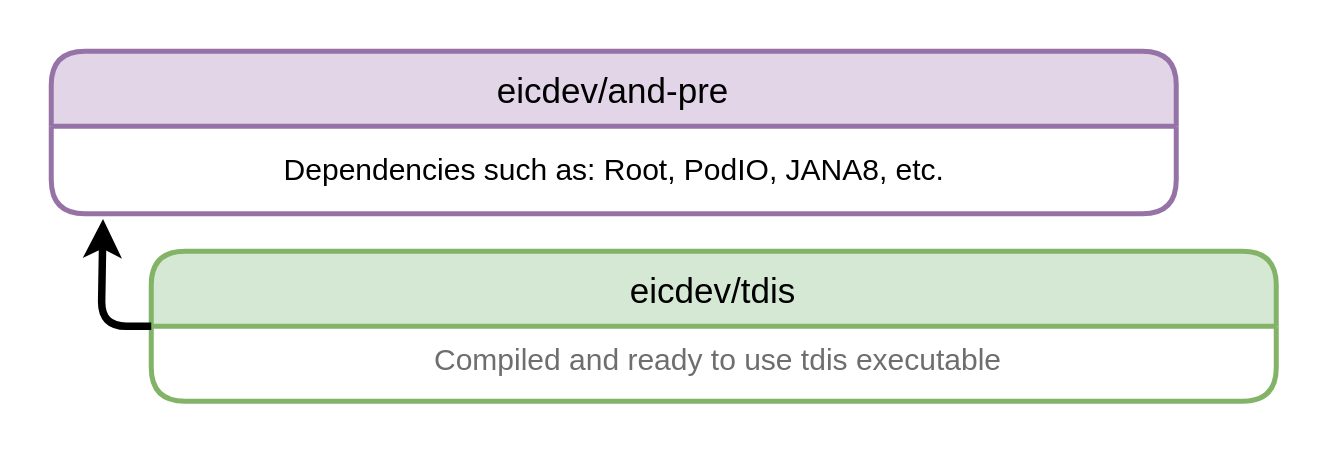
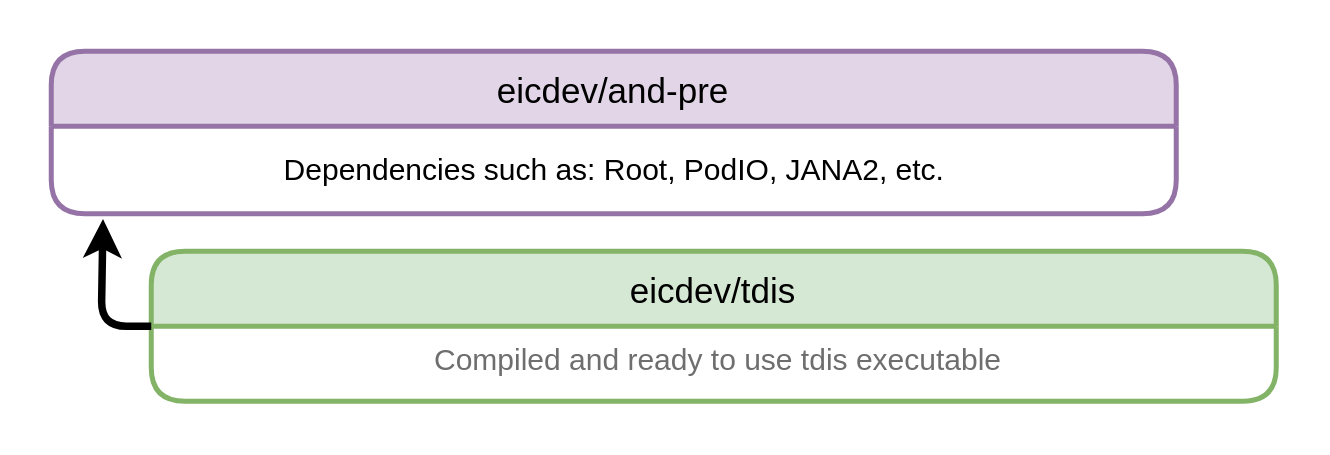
- <mxCell id="3" value="Dependencies such as: Root, PodIO, JANA8, etc." style="text;html=1;align=center;verticalAlign=middle;resizable=0;points=[];autosize=1;" vertex="1" parent="2"><mxGeometry y="30" width="450" height="35" as="geometry" /></mxCell>
+ <mxCell id="3" value="Dependencies such as: Root, PodIO, JANA2, etc." style="text;html=1;align=center;verticalAlign=middle;resizable=0;points=[];autosize=1;" vertex="1" parent="2"><mxGeometry y="30" width="450" height="35" as="geometry" /></mxCell>
